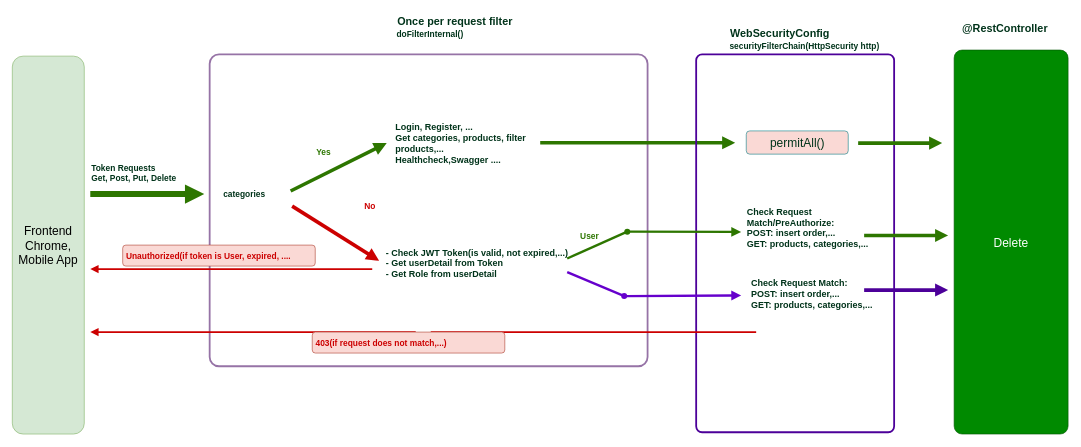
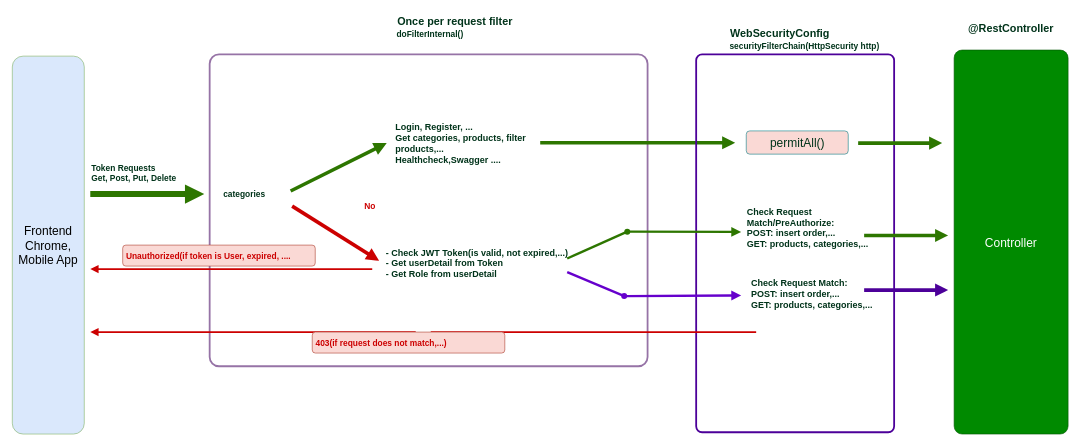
- <mxCell id="14" value="&lt;font color=&quot;#00331a&quot; style=&quot;font-size: 18px;&quot;&gt;@RestController&lt;/font&gt;" style="rounded=1;whiteSpace=wrap;html=1;fillColor=none;fontColor=#ffffff;strokeColor=none;fontStyle=1;fontSize=14;" vertex="1" parent="1"><mxGeometry x="1625" y="33" width="100" height="30" as="geometry" /></mxCell>
+ <mxCell id="14" value="&lt;font color=&quot;#00331a&quot; style=&quot;font-size: 18px;&quot;&gt;@RestController&lt;/font&gt;" style="rounded=1;whiteSpace=wrap;html=1;fillColor=none;fontColor=#ffffff;strokeColor=none;fontStyle=1;fontSize=14;" vertex="1" parent="1"><mxGeometry x="1635" y="33" width="100" height="30" as="geometry" /></mxCell>
- <mxCell id="10" value="&lt;font style=&quot;font-size: 14px;&quot;&gt;&lt;font color=&quot;#2d7600&quot;&gt;Yes&lt;/font&gt;&lt;br&gt;&lt;/font&gt;" style="rounded=1;whiteSpace=wrap;html=1;fillColor=none;fontColor=#ffffff;strokeColor=none;fontStyle=1;fontSize=14;align=left;" vertex="1" parent="1"><mxGeometry x="525" y="238" width="40" height="30" as="geometry" /></mxCell>
- <mxCell id="21" value="&lt;font style=&quot;font-size: 14px;&quot;&gt;&lt;font color=&quot;#2d7600&quot;&gt;User&lt;/font&gt;&lt;br&gt;&lt;/font&gt;" style="rounded=1;whiteSpace=wrap;html=1;fillColor=none;fontColor=#ffffff;strokeColor=none;fontStyle=1;fontSize=14;align=left;" vertex="1" parent="1"><mxGeometry x="965" y="378" width="40" height="30" as="geometry" /></mxCell>
- <mxCell id="13" value="&lt;font style=&quot;font-size: 20px;&quot;&gt;Delete&lt;/font&gt;" style="rounded=1;whiteSpace=wrap;html=1;fillColor=#008a00;fontColor=#ffffff;strokeColor=#005700;arcSize=7;" vertex="1" parent="1"><mxGeometry x="1590" y="82.84" width="190" height="640.16" as="geometry" /></mxCell>
+ <mxCell id="13" value="&lt;font style=&quot;font-size: 20px;&quot;&gt;Controller&lt;/font&gt;" style="rounded=1;whiteSpace=wrap;html=1;fillColor=#008a00;fontColor=#ffffff;strokeColor=#005700;arcSize=7;" vertex="1" parent="1"><mxGeometry x="1590" y="82.84" width="190" height="640.16" as="geometry" /></mxCell>
- <mxCell id="2" value="&lt;font style=&quot;font-size: 20px;&quot;&gt;Frontend&lt;br&gt;Chrome,&lt;br&gt;Mobile App&lt;br&gt;&lt;/font&gt;" style="rounded=1;whiteSpace=wrap;html=1;fillColor=#d5e8d4;strokeColor=#82b366;" vertex="1" parent="1"><mxGeometry x="20" y="93" width="120" height="630" as="geometry" /></mxCell>
+ <mxCell id="2" value="&lt;font style=&quot;font-size: 20px;&quot;&gt;Frontend&lt;br&gt;Chrome,&lt;br&gt;Mobile App&lt;br&gt;&lt;/font&gt;" style="rounded=1;whiteSpace=wrap;html=1;fillColor=#dae8fc;strokeColor=#82b366;" vertex="1" parent="1"><mxGeometry x="20" y="93" width="120" height="630" as="geometry" /></mxCell>
